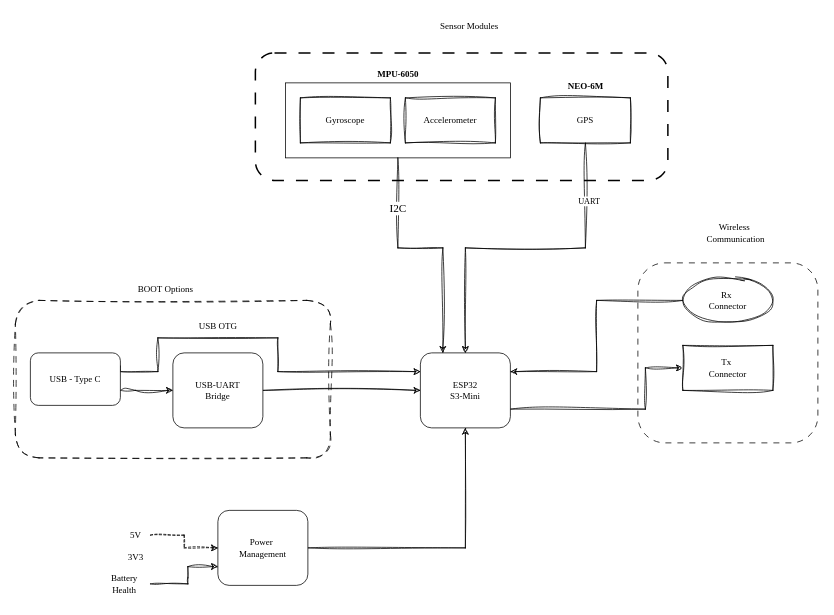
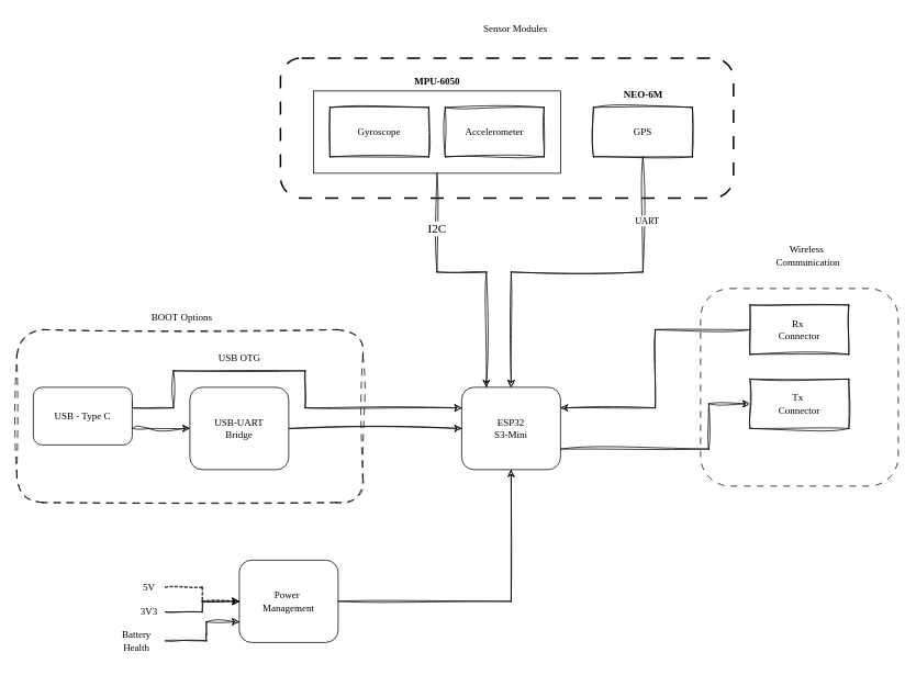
- <mxCell id="26" value="&lt;div&gt;Rx&amp;nbsp;&lt;/div&gt;&lt;div&gt;Connector&lt;/div&gt;" style="ellipse;whiteSpace=wrap;html=1;sketch=1;hachureGap=4;jiggle=2;curveFitting=1;fontFamily=Architects Daughter;fontSource=https%3A%2F%2Ffonts.googleapis.com%2Fcss%3Ffamily%3DArchitects%2BDaughter;" parent="1" vertex="1"><mxGeometry x="910" y="370" width="120" height="60" as="geometry" /></mxCell>
+ <mxCell id="26" value="&lt;div&gt;Rx&amp;nbsp;&lt;/div&gt;&lt;div&gt;Connector&lt;/div&gt;" style="whiteSpace=wrap;html=1;sketch=1;hachureGap=4;jiggle=2;curveFitting=1;fontFamily=Architects Daughter;fontSource=https%3A%2F%2Ffonts.googleapis.com%2Fcss%3Ffamily%3DArchitects%2BDaughter;" parent="1" vertex="1"><mxGeometry x="910" y="370" width="120" height="60" as="geometry" /></mxCell>
+ <mxCell id="22" value="" style="edgeStyle=orthogonalEdgeStyle;rounded=0;sketch=1;hachureGap=4;jiggle=2;curveFitting=1;orthogonalLoop=1;jettySize=auto;html=1;fontFamily=Architects Daughter;fontSource=https%3A%2F%2Ffonts.googleapis.com%2Fcss%3Ffamily%3DArchitects%2BDaughter;" parent="1" source="23" target="6" edge="1"><mxGeometry relative="1" as="geometry" /></mxCell>
